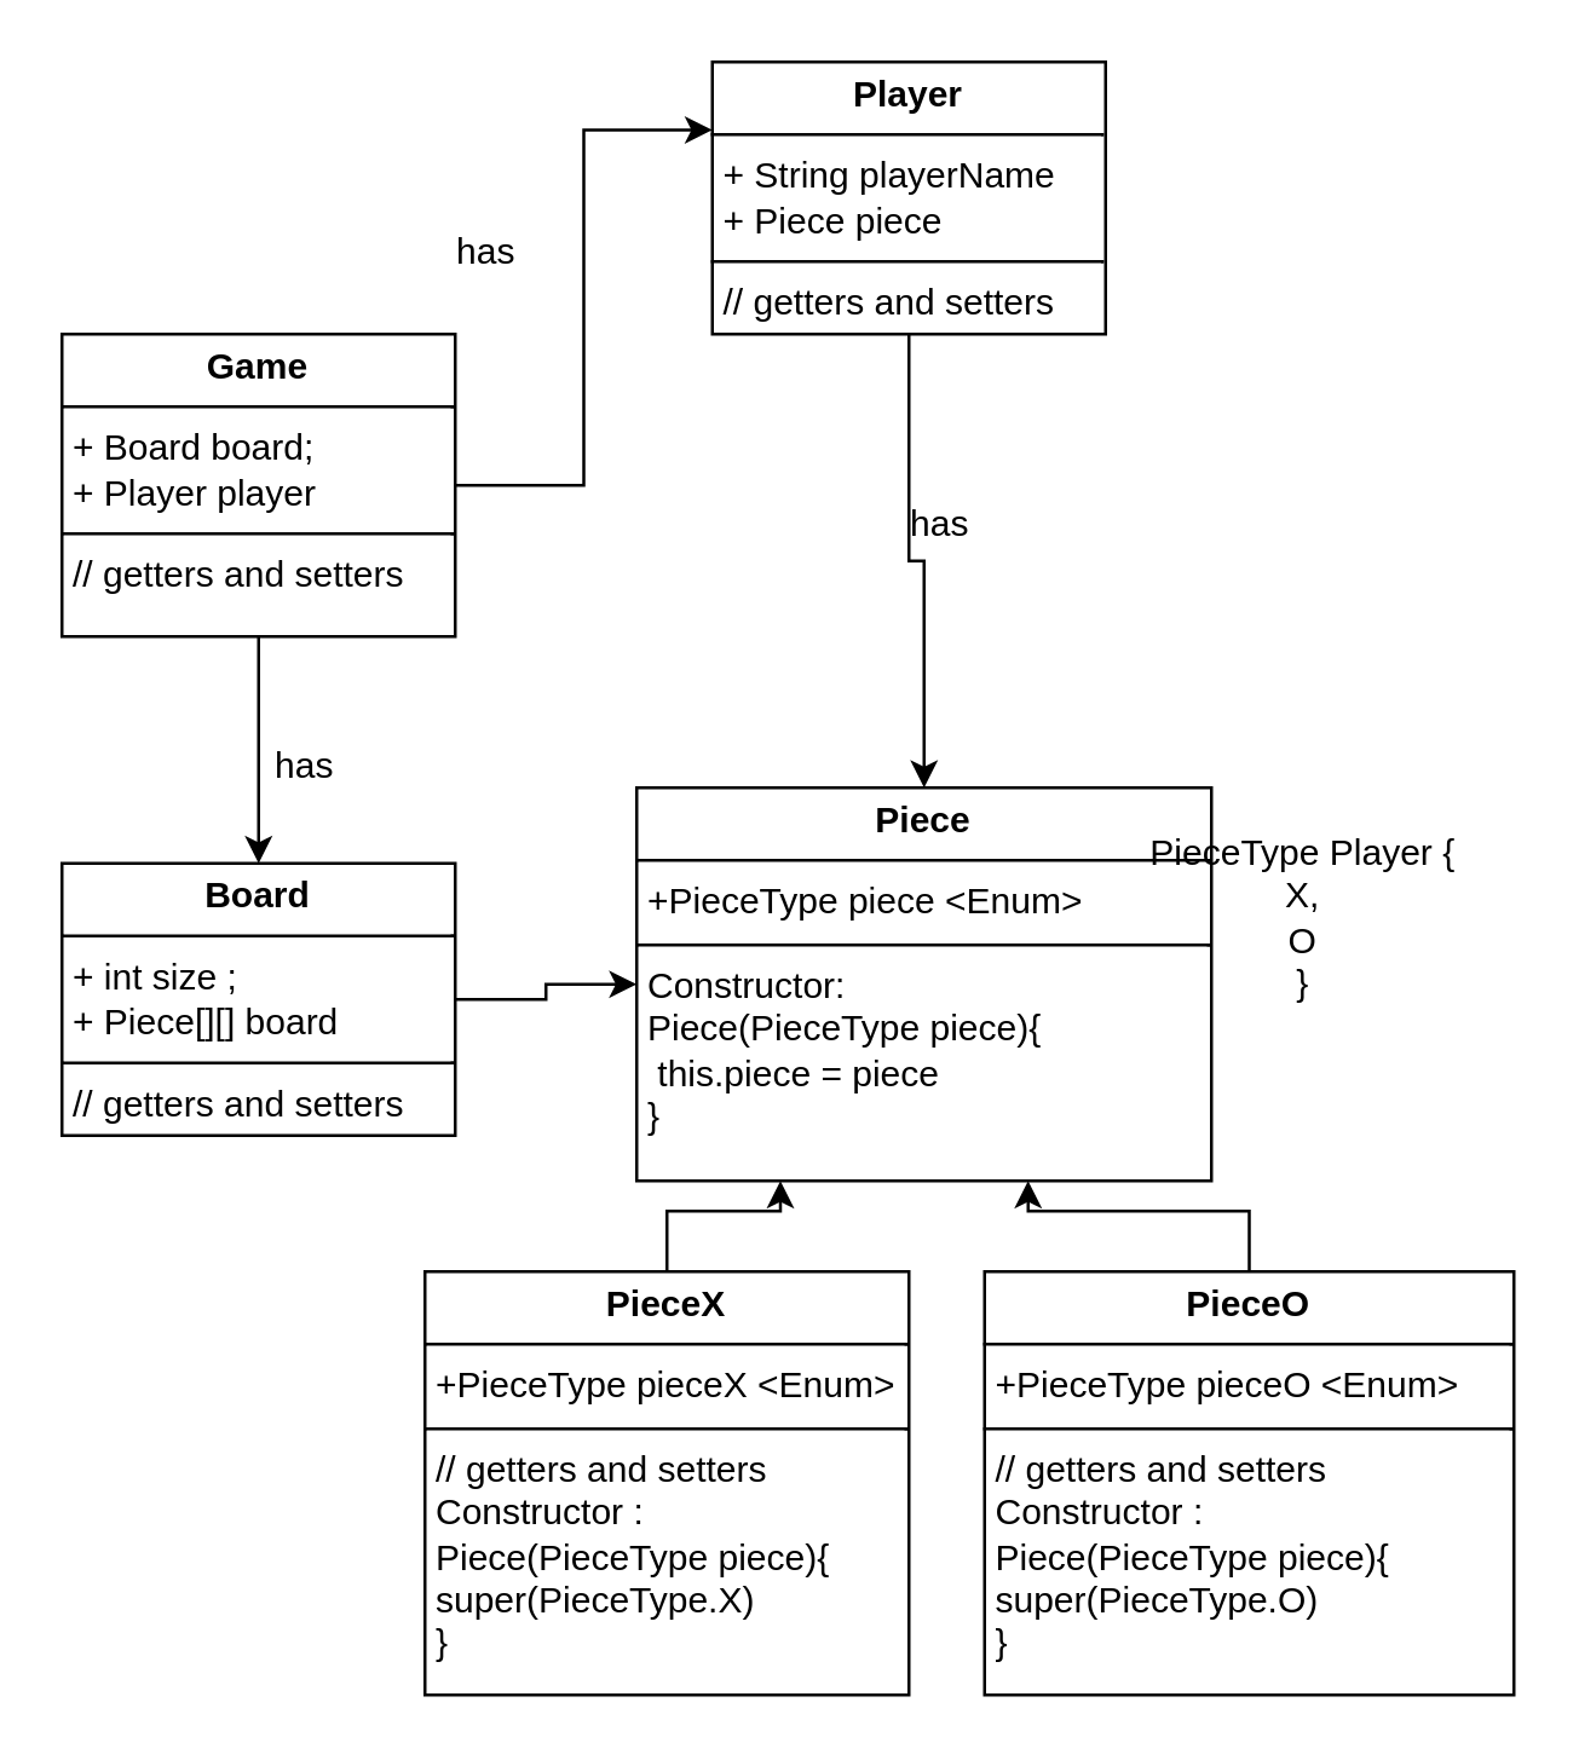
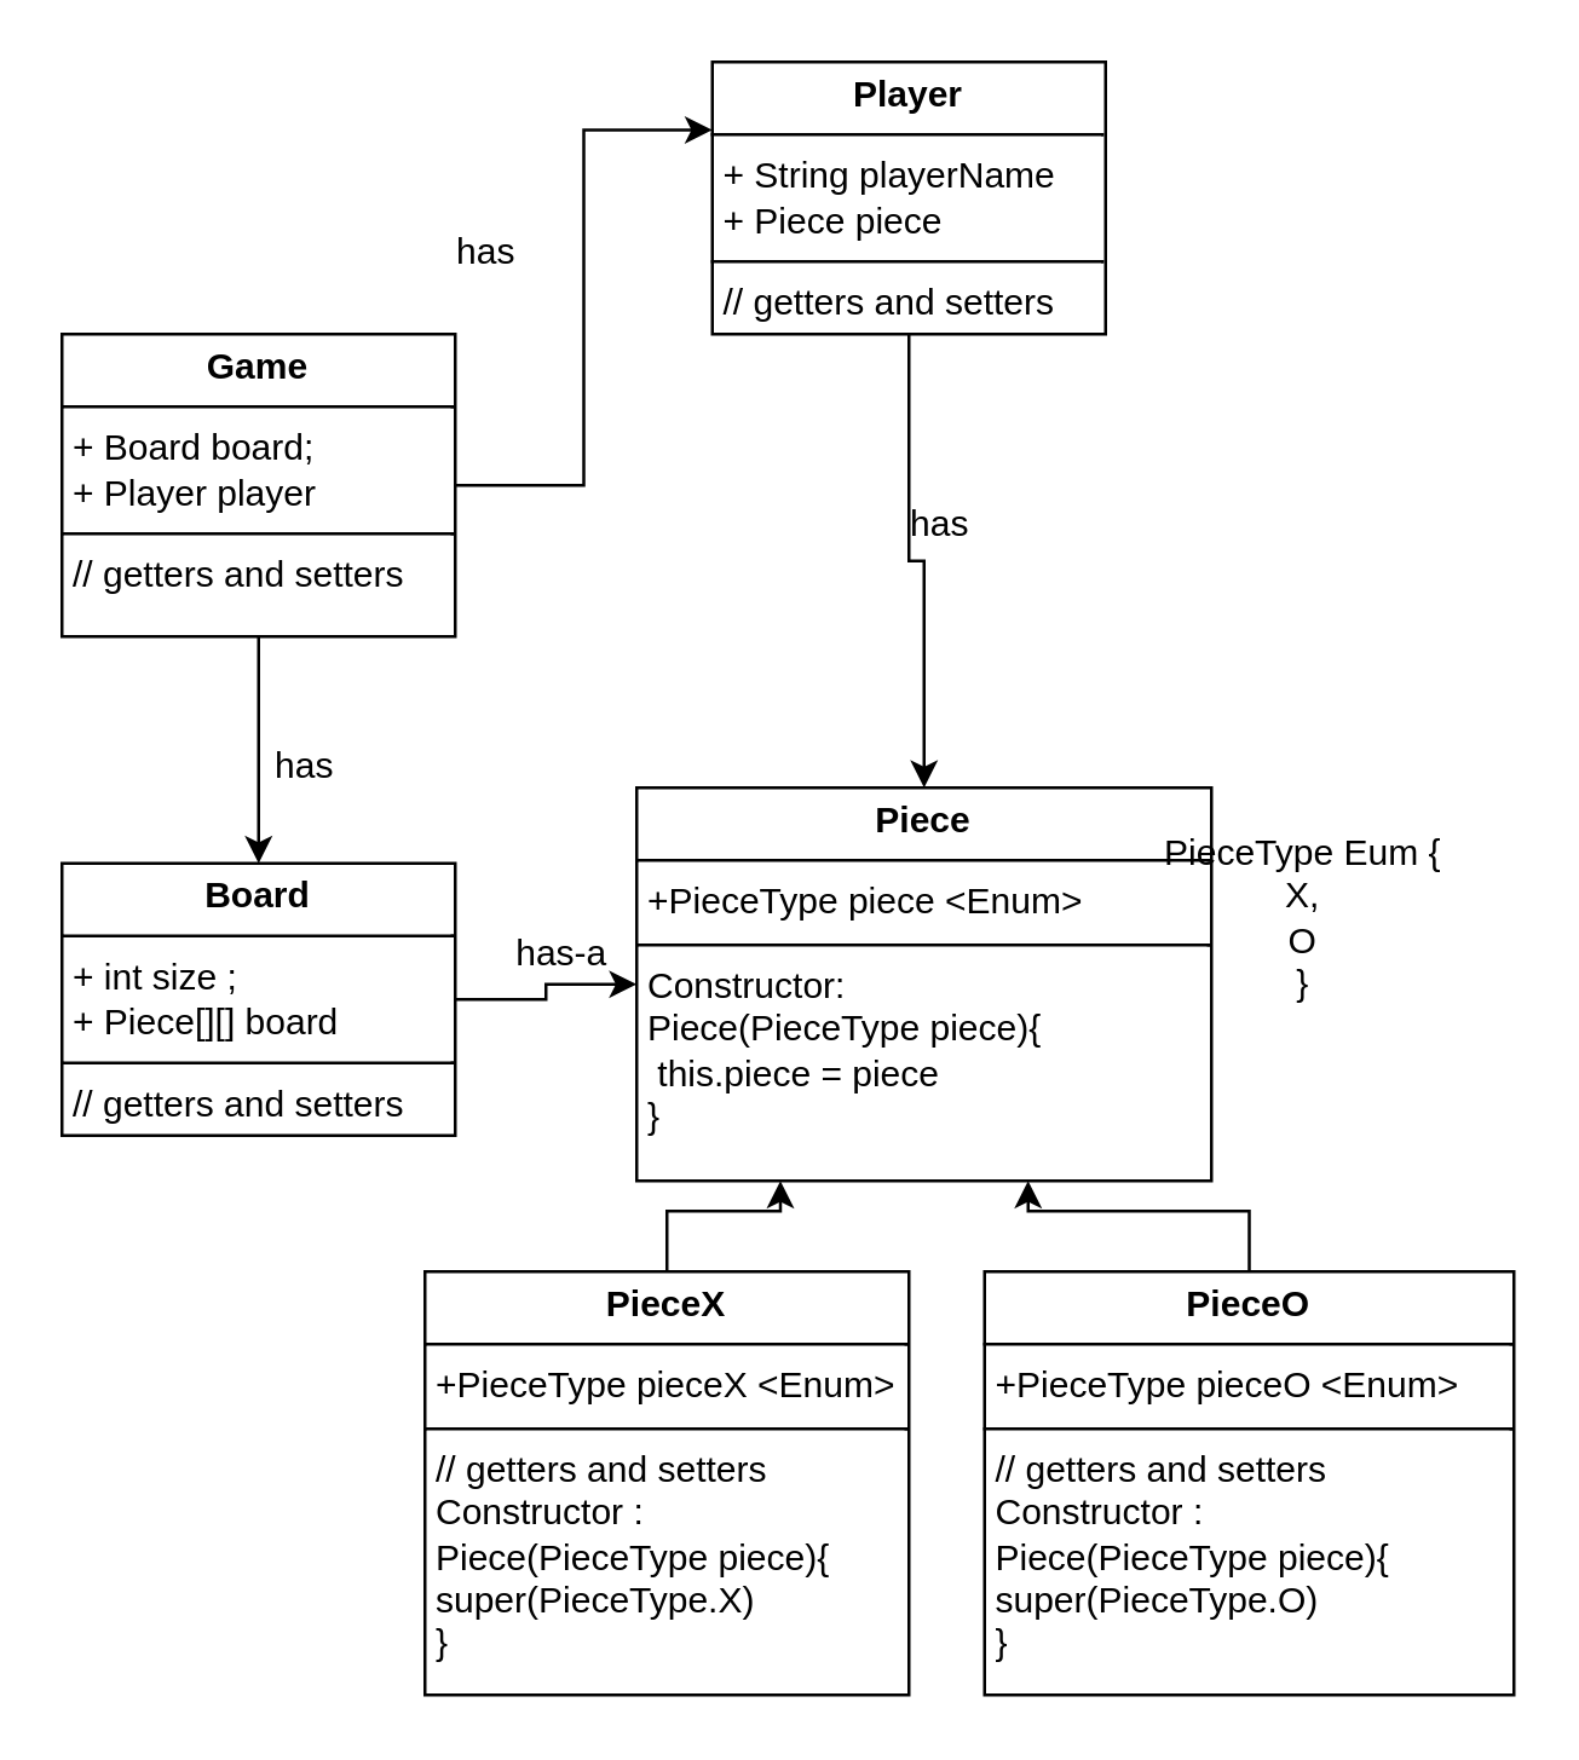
- <mxCell id="11" value="PieceType Player {&lt;div&gt;X,&lt;/div&gt;&lt;div&gt;O&lt;/div&gt;&lt;div&gt;}&lt;/div&gt;" style="text;html=1;align=center;verticalAlign=middle;resizable=0;points=[];autosize=1;strokeColor=none;fillColor=none;" vertex="1" parent="1"><mxGeometry x="375" y="268" width="110" height="70" as="geometry" /></mxCell>
+ <mxCell id="11" value="PieceType Eum {&lt;div&gt;X,&lt;/div&gt;&lt;div&gt;O&lt;/div&gt;&lt;div&gt;}&lt;/div&gt;" style="text;html=1;align=center;verticalAlign=middle;resizable=0;points=[];autosize=1;strokeColor=none;fillColor=none;" vertex="1" parent="1"><mxGeometry x="375" y="268" width="110" height="70" as="geometry" /></mxCell>
+ <mxCell id="5" value="has-a" style="text;html=1;align=center;verticalAlign=middle;resizable=0;points=[];autosize=1;strokeColor=none;fillColor=none;" vertex="1" parent="1"><mxGeometry x="160" y="300" width="50" height="30" as="geometry" /></mxCell>
